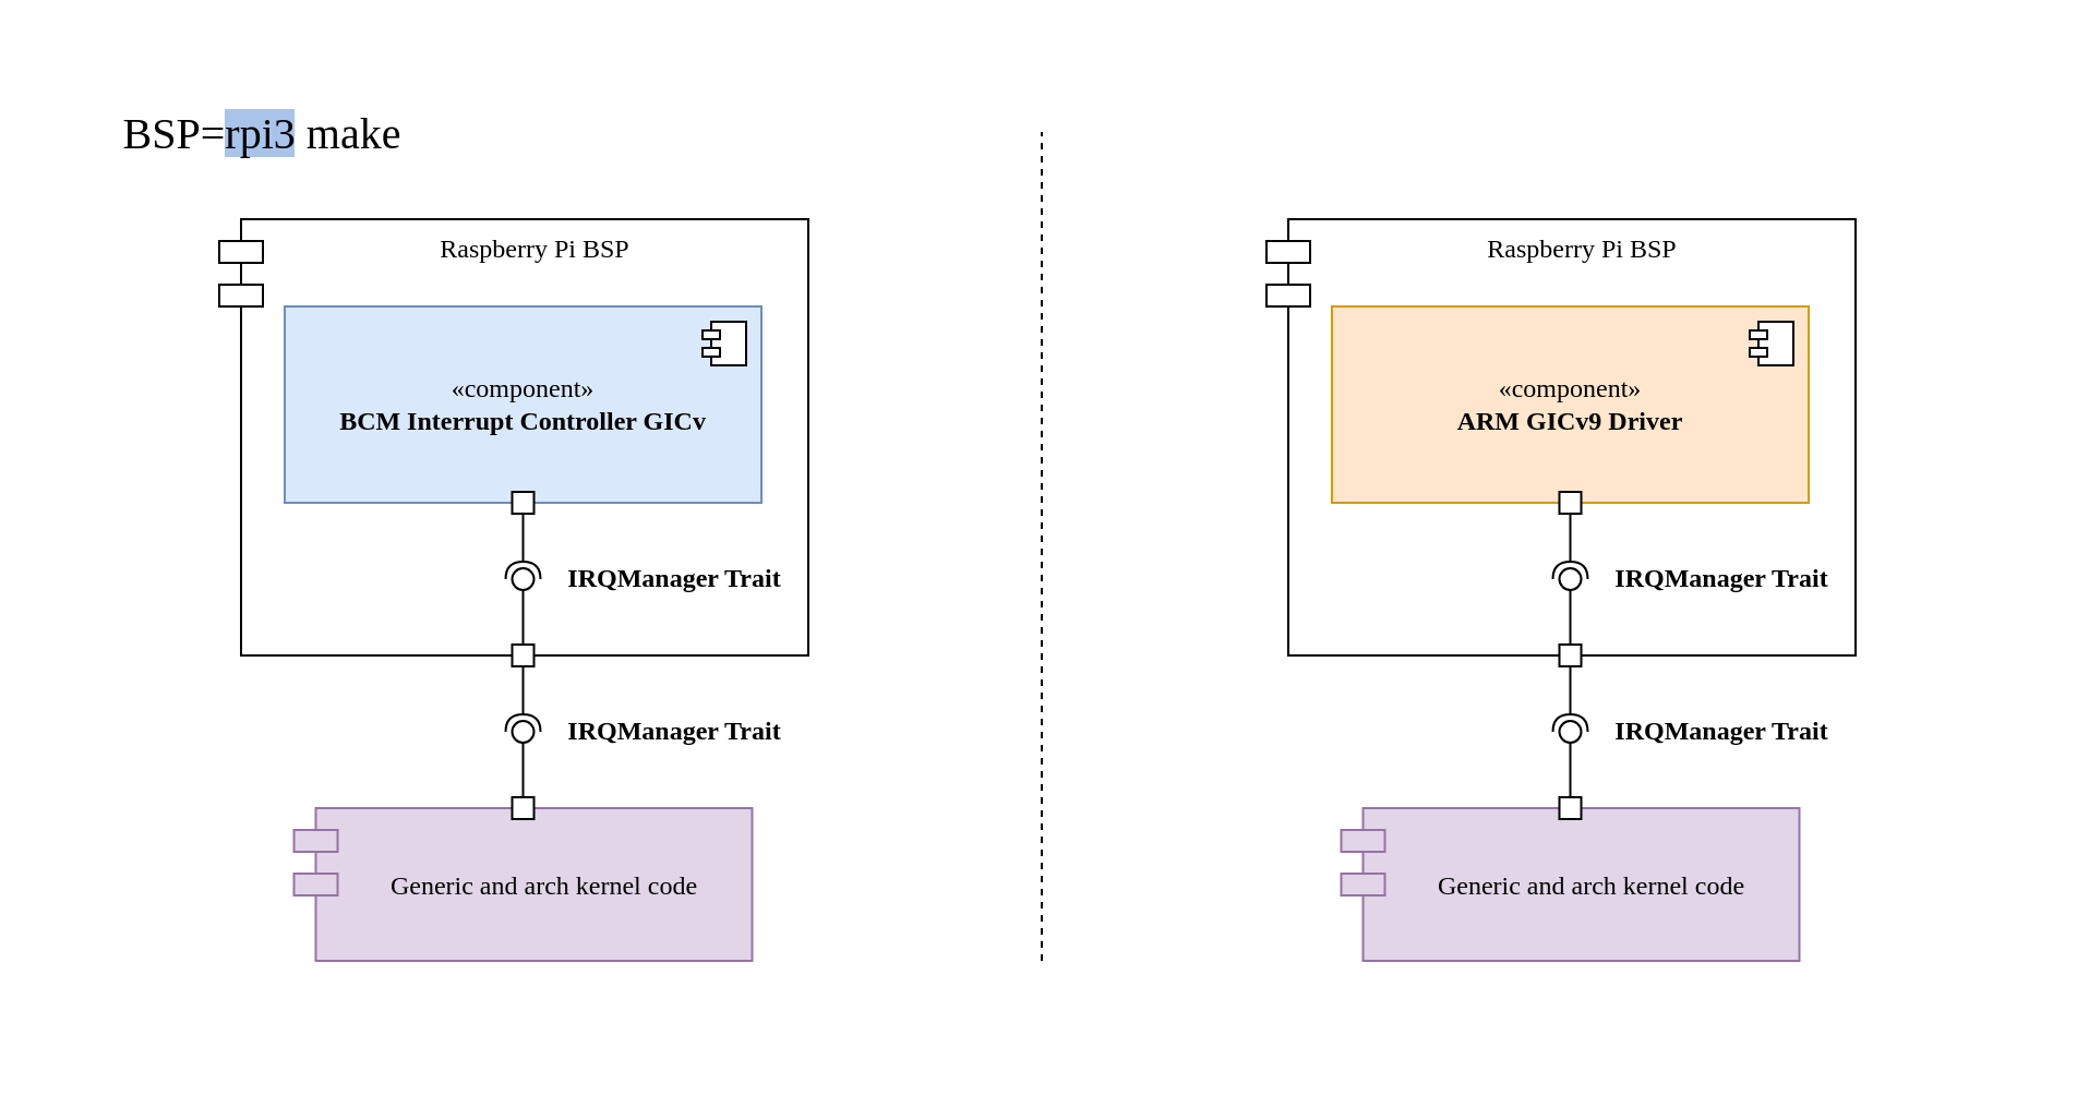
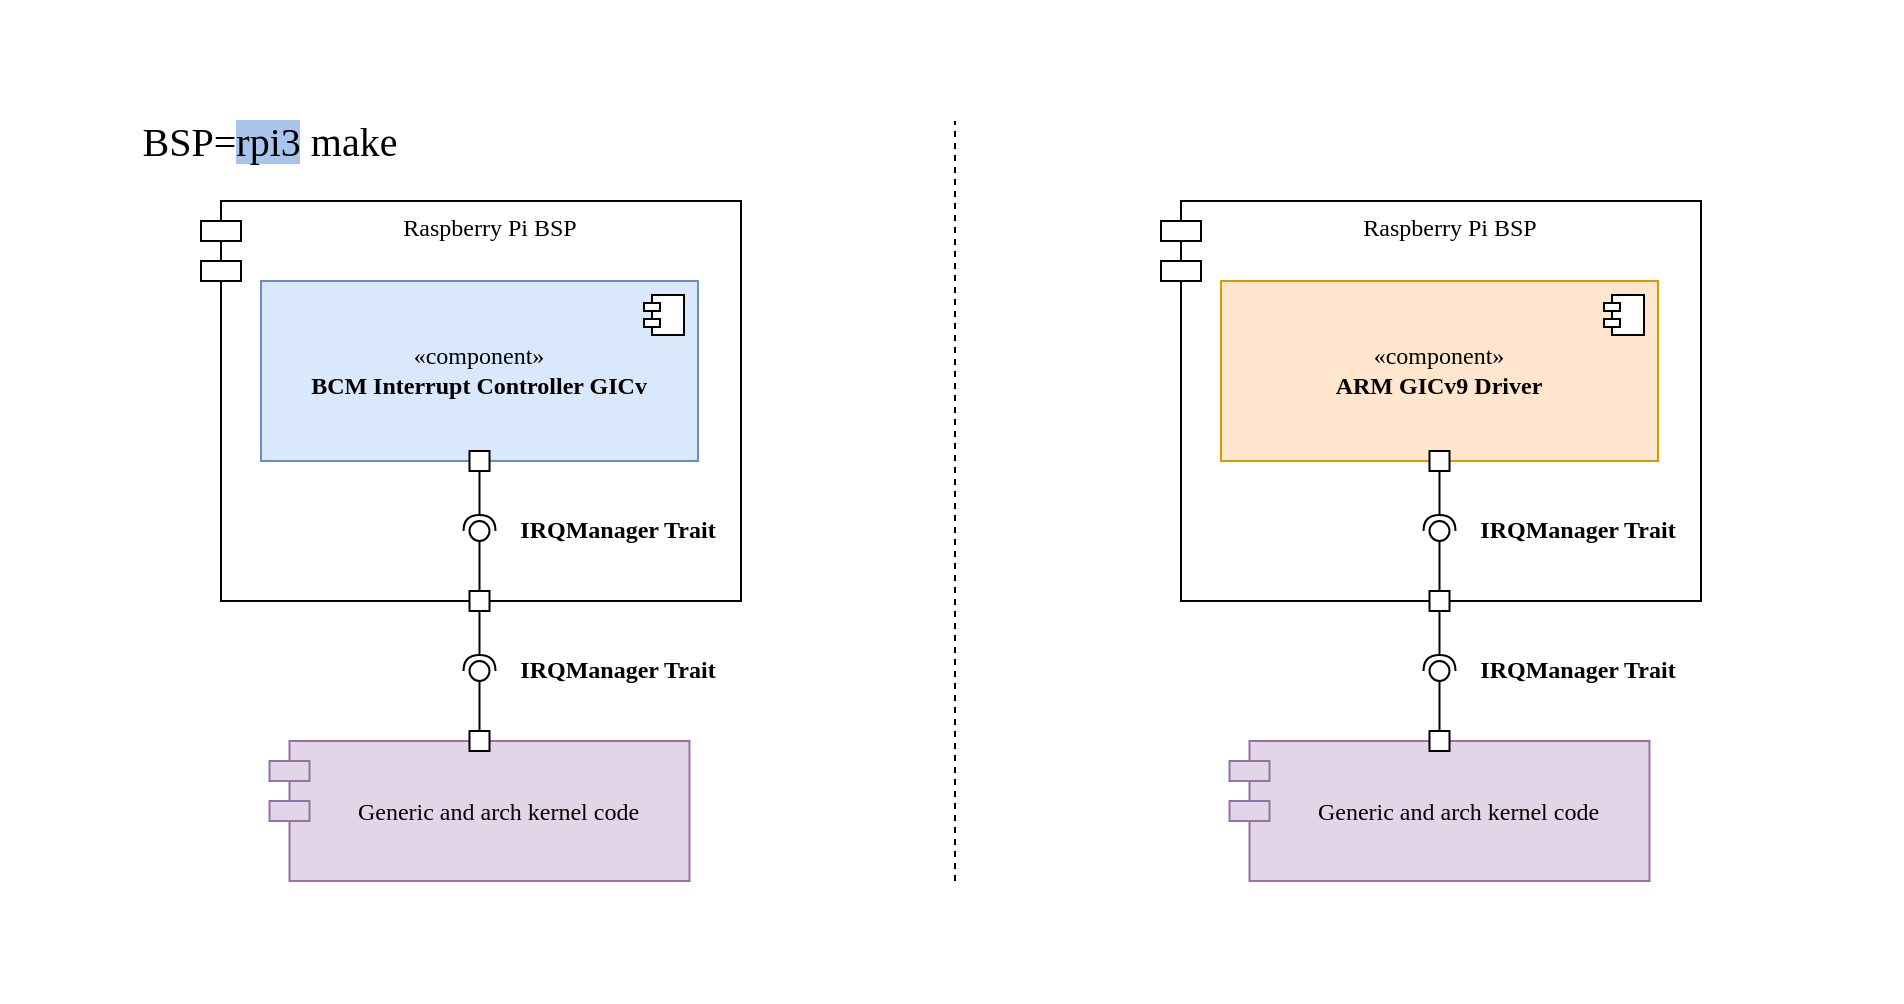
- <mxCell id="3" value="BSP=&lt;span style=&quot;background-color: rgb(169 , 196 , 235)&quot;&gt;rpi3&lt;/span&gt; make" style="text;html=1;strokeColor=none;fillColor=none;align=center;verticalAlign=middle;whiteSpace=wrap;rounded=0;fontSize=20;fontFamily=Ubuntu Mono;" vertex="1" parent="1"><mxGeometry x="45" y="50" width="150" height="20" as="geometry" /></mxCell>
+ <mxCell id="3" value="BSP=&lt;span style=&quot;background-color: rgb(169 , 196 , 235)&quot;&gt;rpi3&lt;/span&gt; make" style="text;html=1;strokeColor=none;fillColor=none;align=center;verticalAlign=middle;whiteSpace=wrap;rounded=0;fontSize=20;fontFamily=Ubuntu Mono;" vertex="1" parent="1"><mxGeometry x="60" y="60" width="150" height="20" as="geometry" /></mxCell>
